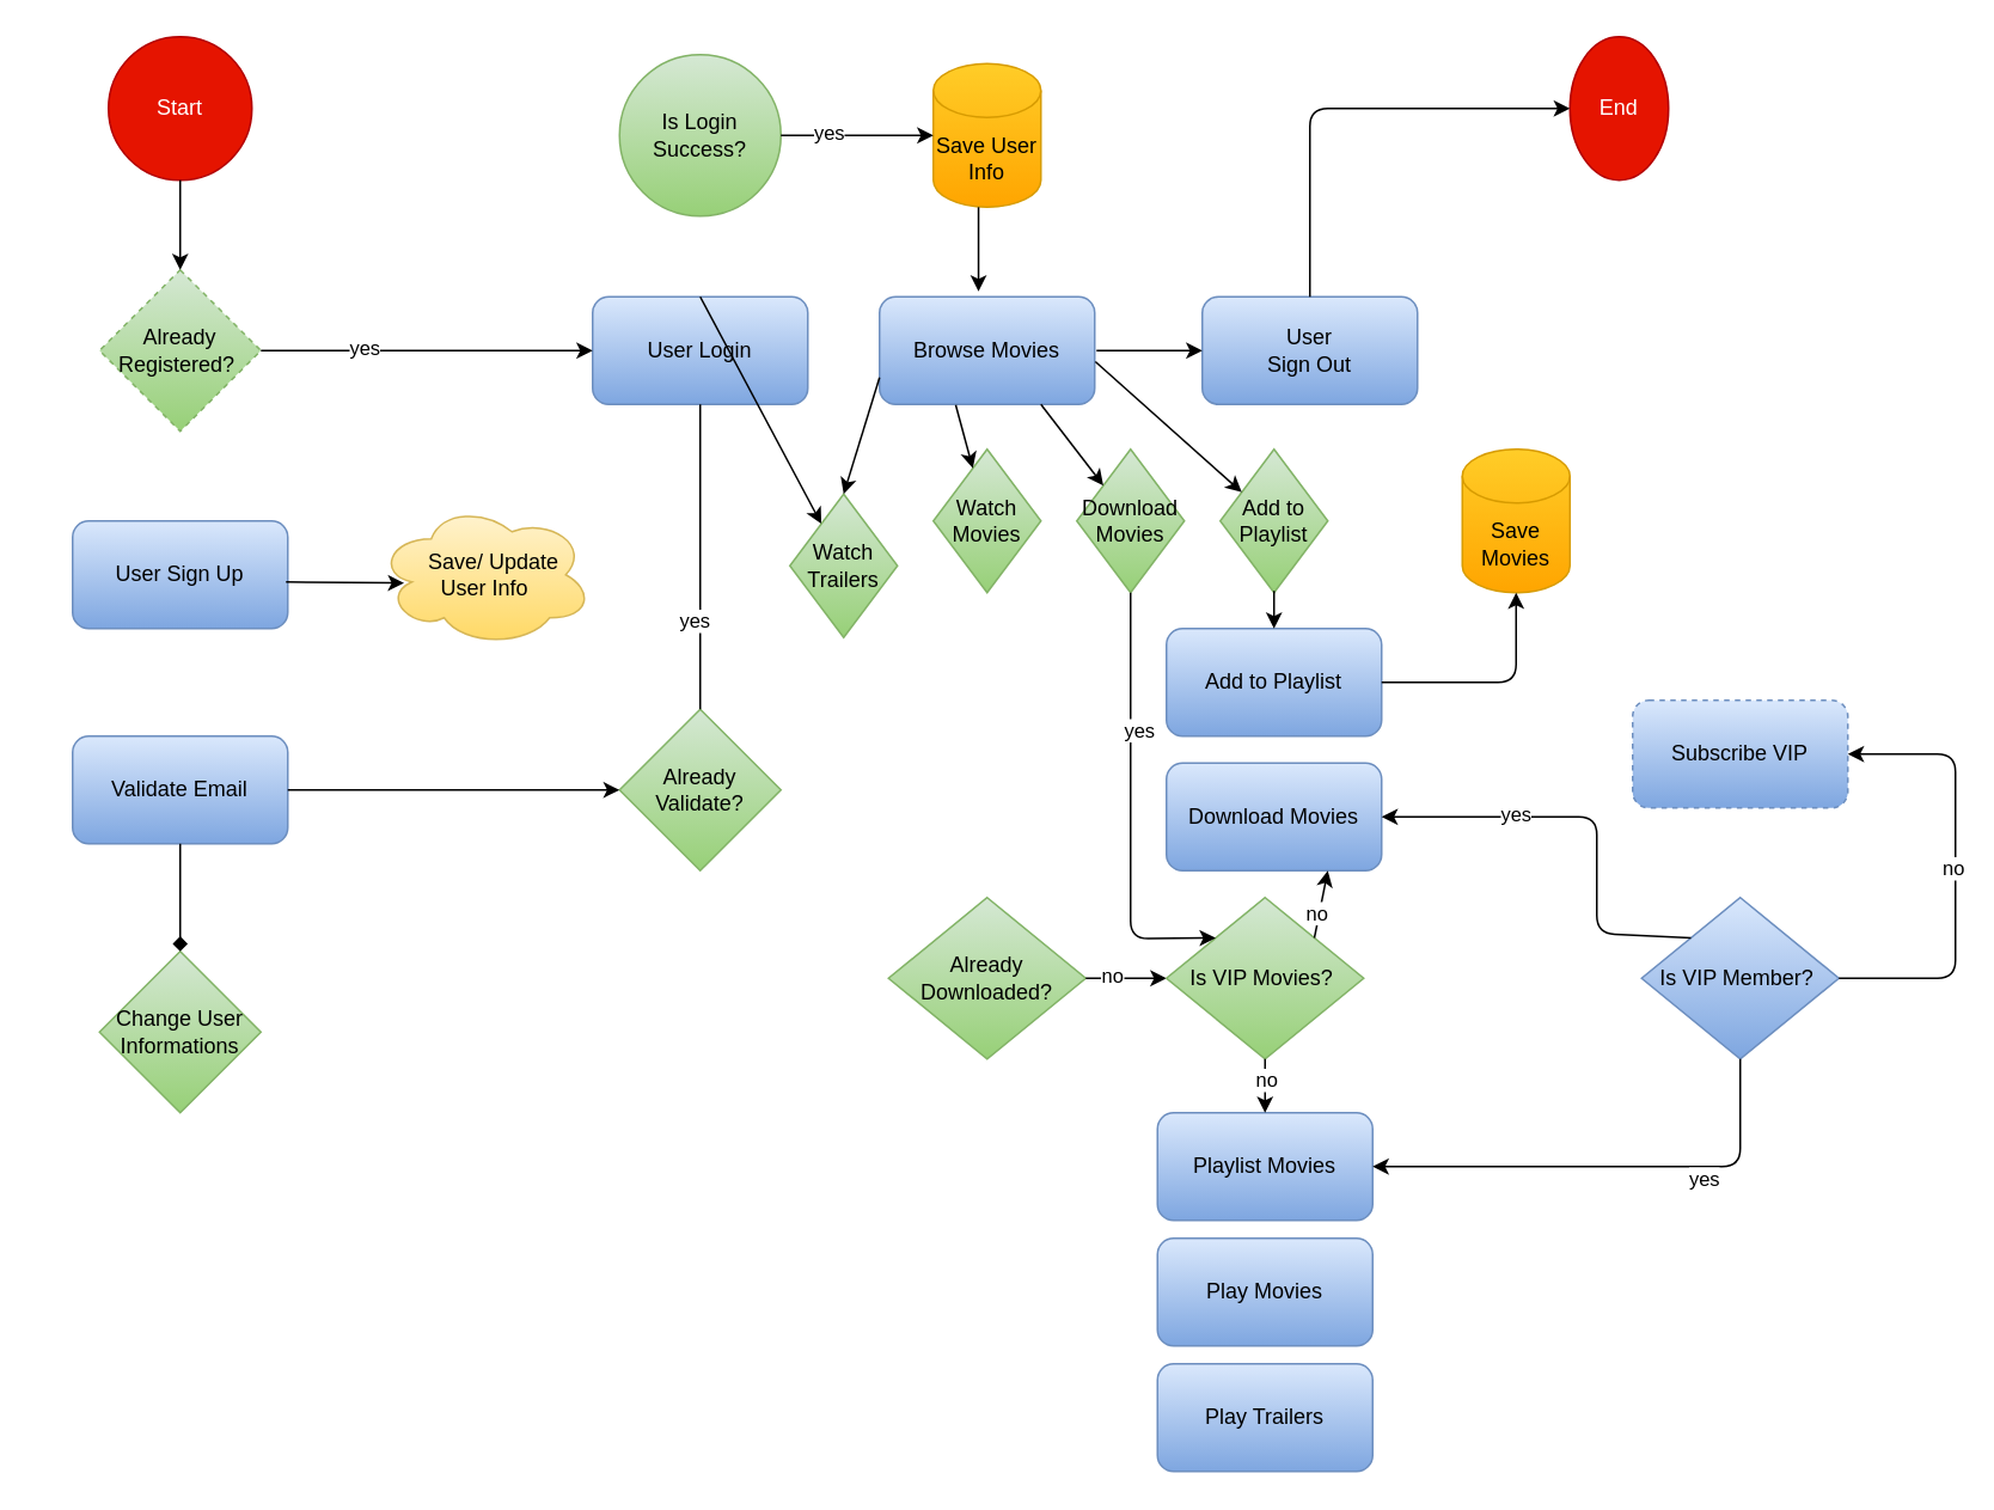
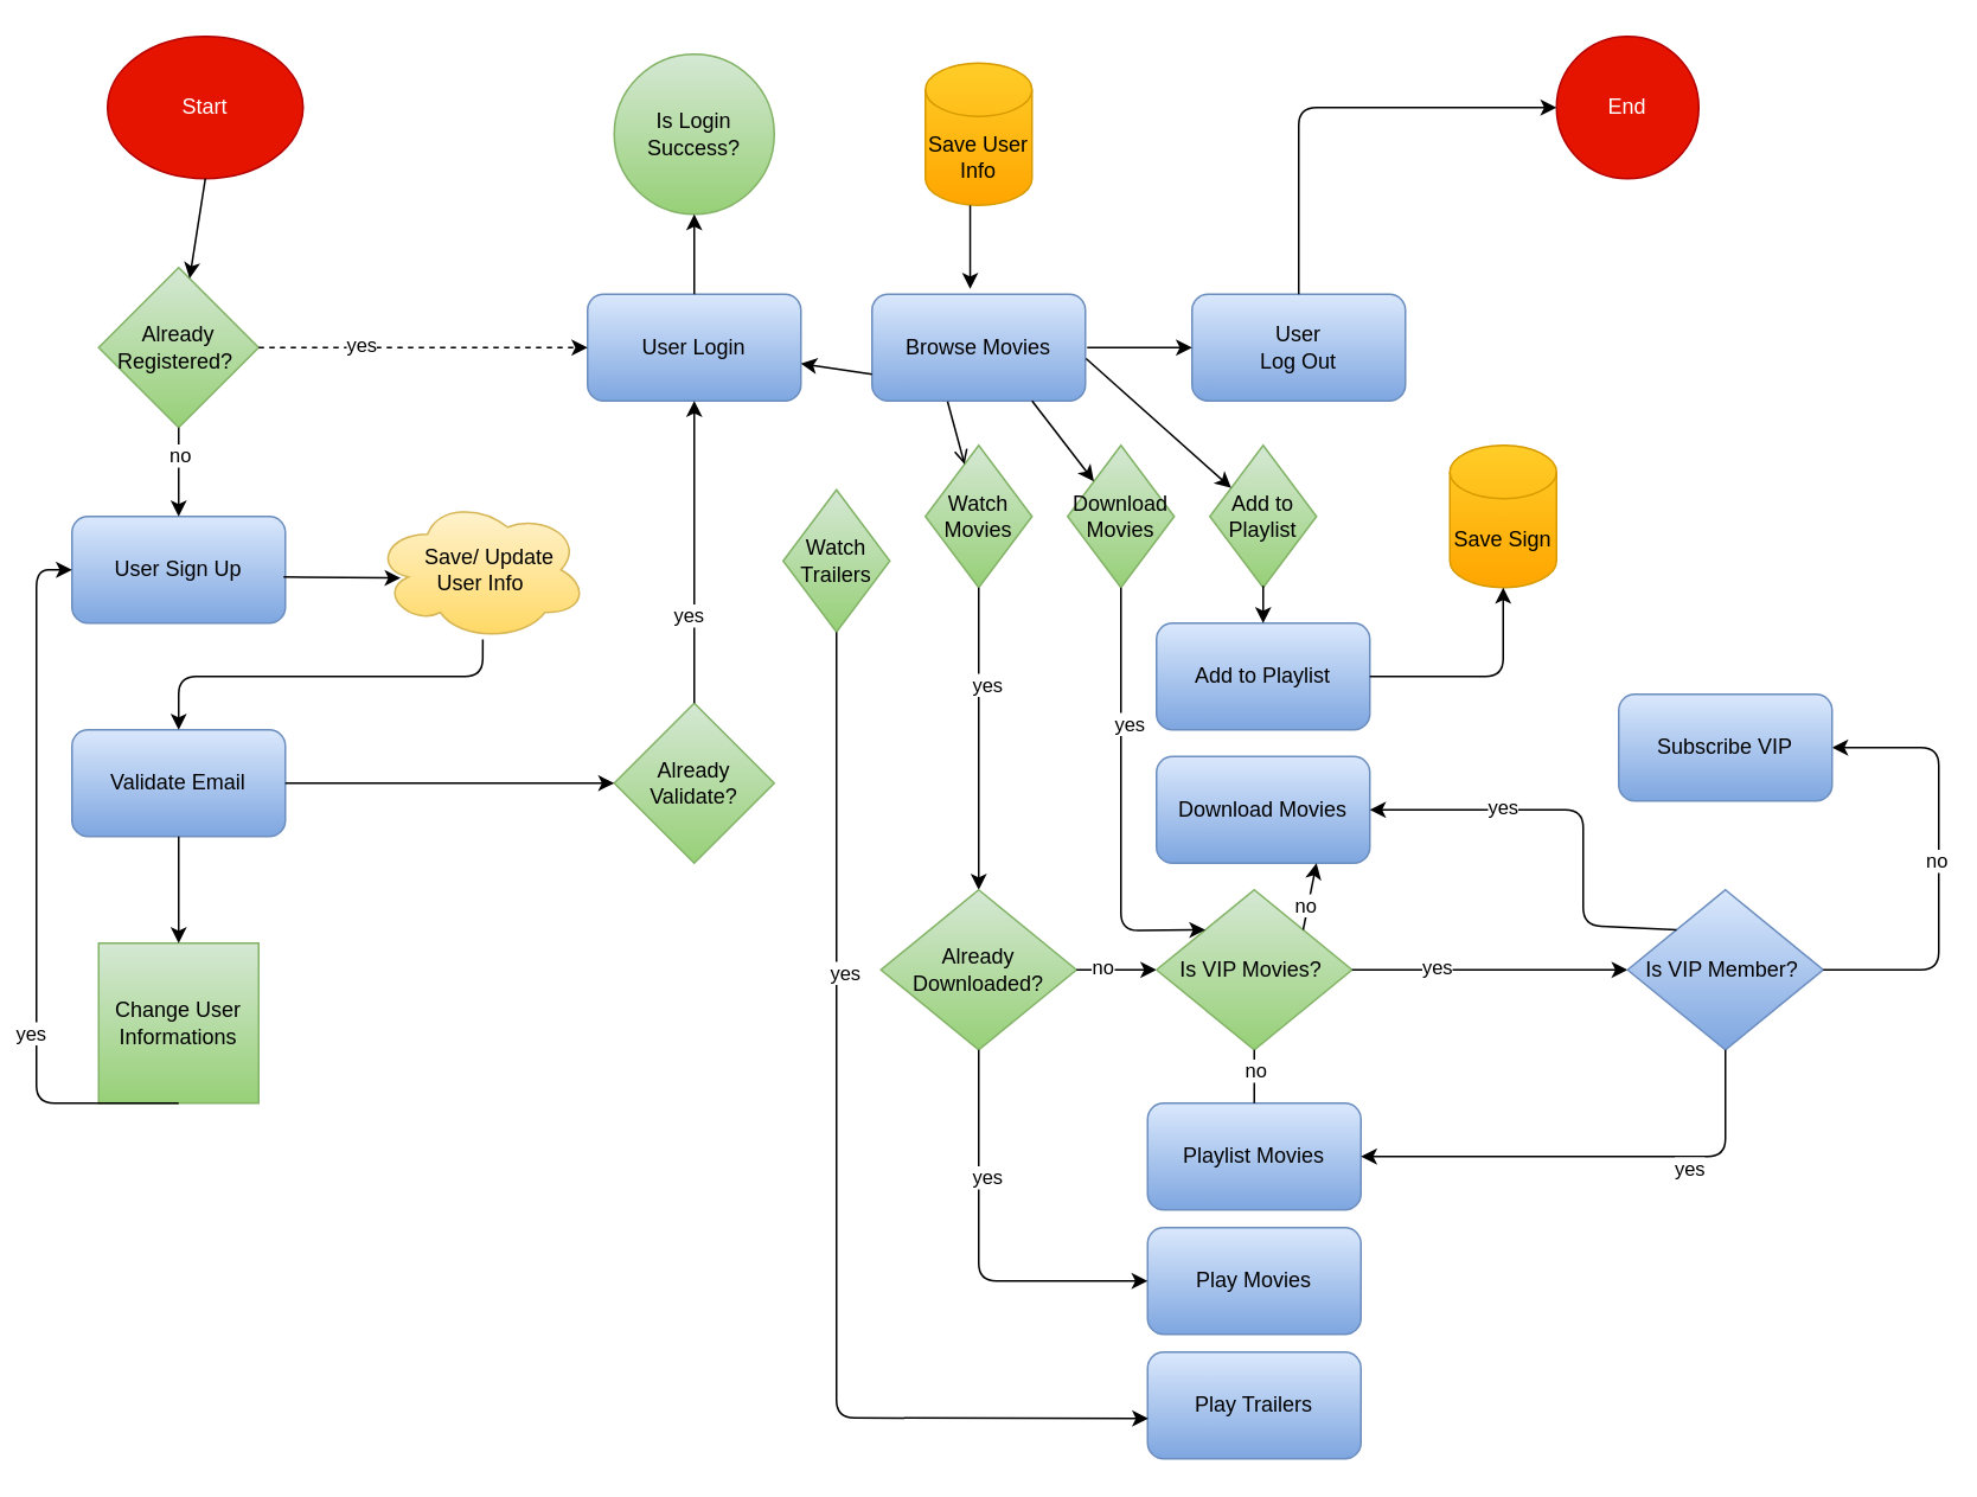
- <mxCell id="2" value="Start" style="ellipse;whiteSpace=wrap;html=1;aspect=fixed;fillColor=#e51400;strokeColor=#B20000;fontColor=#ffffff;" parent="1" vertex="1"><mxGeometry x="60" y="20" width="80" height="80" as="geometry" /></mxCell>
+ <mxCell id="2" value="Start" style="ellipse;whiteSpace=wrap;html=1;aspect=fixed;fillColor=#e51400;strokeColor=#B20000;fontColor=#ffffff;" parent="1" vertex="1"><mxGeometry x="60" y="20" width="110" height="80" as="geometry" /></mxCell>
- <mxCell id="74" value="End" style="ellipse;whiteSpace=wrap;html=1;aspect=fixed;fillColor=#e51400;strokeColor=#B20000;fontColor=#ffffff;" vertex="1" parent="1"><mxGeometry x="875" y="20" width="55" height="80" as="geometry" /></mxCell>
+ <mxCell id="74" value="End" style="ellipse;whiteSpace=wrap;html=1;aspect=fixed;fillColor=#e51400;strokeColor=#B20000;fontColor=#ffffff;" vertex="1" parent="1"><mxGeometry x="875" y="20" width="80" height="80" as="geometry" /></mxCell>
- <mxCell id="26" value="" style="endArrow=classic;html=1;exitX=1;exitY=0.5;exitDx=0;exitDy=0;entryX=0;entryY=0.5;entryDx=0;entryDy=0;entryPerimeter=0;" parent="1" source="24" target="5" edge="1"><mxGeometry width="50" height="50" relative="1" as="geometry"><mxPoint x="155" y="205" as="sourcePoint" /><mxPoint x="340" y="205" as="targetPoint" /></mxGeometry></mxCell>
- <mxCell id="27" value="yes" style="edgeLabel;html=1;align=center;verticalAlign=middle;resizable=0;points=[];" parent="26" vertex="1" connectable="0"><mxGeometry x="-0.388" y="4" relative="1" as="geometry"><mxPoint y="2" as="offset" /></mxGeometry></mxCell>
- <mxCell id="3" value="Already Registered?&amp;nbsp;" style="rhombus;whiteSpace=wrap;html=1;fillColor=#d5e8d4;strokeColor=#82b366;gradientColor=#97d077;dashed=1;" parent="1" vertex="1"><mxGeometry x="55" y="150" width="90" height="90" as="geometry" /></mxCell>
+ <mxCell id="3" value="Already Registered?&amp;nbsp;" style="rhombus;whiteSpace=wrap;html=1;fillColor=#d5e8d4;strokeColor=#82b366;gradientColor=#97d077;" parent="1" vertex="1"><mxGeometry x="55" y="150" width="90" height="90" as="geometry" /></mxCell>
- <mxCell id="8" value="" style="endArrow=classic;html=1;exitX=1;exitY=0.5;exitDx=0;exitDy=0;entryX=0;entryY=0.5;entryDx=0;entryDy=0;" parent="1" source="3" target="4" edge="1"><mxGeometry width="50" height="50" relative="1" as="geometry"><mxPoint x="250" y="320" as="sourcePoint" /><mxPoint x="300" y="270" as="targetPoint" /></mxGeometry></mxCell>
+ <mxCell id="8" value="" style="endArrow=classic;html=1;exitX=1;exitY=0.5;exitDx=0;exitDy=0;entryX=0;entryY=0.5;entryDx=0;entryDy=0;dashed=1;" parent="1" source="3" target="4" edge="1"><mxGeometry width="50" height="50" relative="1" as="geometry"><mxPoint x="250" y="320" as="sourcePoint" /><mxPoint x="300" y="270" as="targetPoint" /></mxGeometry></mxCell>
- <mxCell id="72" value="User &lt;br&gt;Sign Out" style="rounded=1;whiteSpace=wrap;html=1;fillColor=#dae8fc;strokeColor=#6c8ebf;gradientColor=#7ea6e0;" vertex="1" parent="1"><mxGeometry x="670" y="165" width="120" height="60" as="geometry" /></mxCell>
+ <mxCell id="72" value="User &lt;br&gt;Log Out" style="rounded=1;whiteSpace=wrap;html=1;fillColor=#dae8fc;strokeColor=#6c8ebf;gradientColor=#7ea6e0;" vertex="1" parent="1"><mxGeometry x="670" y="165" width="120" height="60" as="geometry" /></mxCell>
- <mxCell id="25" value="" style="endArrow=classic;html=1;exitX=0.5;exitY=0;exitDx=0;exitDy=0;" parent="1" source="4" target="31" edge="1"><mxGeometry width="50" height="50" relative="1" as="geometry"><mxPoint x="110" y="110" as="sourcePoint" /><mxPoint x="110" y="160" as="targetPoint" /></mxGeometry></mxCell>
+ <mxCell id="25" value="" style="endArrow=classic;html=1;exitX=0.5;exitY=0;exitDx=0;exitDy=0;entryX=0.5;entryY=1;entryDx=0;entryDy=0;" parent="1" source="4" target="24" edge="1"><mxGeometry width="50" height="50" relative="1" as="geometry"><mxPoint x="110" y="110" as="sourcePoint" /><mxPoint x="110" y="160" as="targetPoint" /></mxGeometry></mxCell>
- <mxCell id="22" value="" style="endArrow=none;html=1;exitX=0.5;exitY=0;exitDx=0;exitDy=0;" parent="1" source="14" target="4" edge="1"><mxGeometry width="50" height="50" relative="1" as="geometry"><mxPoint x="155" y="205" as="sourcePoint" /><mxPoint x="390" y="230" as="targetPoint" /></mxGeometry></mxCell>
+ <mxCell id="22" value="" style="endArrow=classic;html=1;exitX=0.5;exitY=0;exitDx=0;exitDy=0;" parent="1" source="14" target="4" edge="1"><mxGeometry width="50" height="50" relative="1" as="geometry"><mxPoint x="155" y="205" as="sourcePoint" /><mxPoint x="390" y="230" as="targetPoint" /></mxGeometry></mxCell>
- <mxCell id="42" value="" style="endArrow=classic;html=1;exitX=0;exitY=0.75;exitDx=0;exitDy=0;entryX=0.5;entryY=0;entryDx=0;entryDy=0;" parent="1" source="28" target="31" edge="1"><mxGeometry width="50" height="50" relative="1" as="geometry"><mxPoint x="400" y="175" as="sourcePoint" /><mxPoint x="400" y="130" as="targetPoint" /></mxGeometry></mxCell>
+ <mxCell id="42" value="" style="endArrow=classic;html=1;exitX=0;exitY=0.75;exitDx=0;exitDy=0;" parent="1" source="28" target="4" edge="1"><mxGeometry width="50" height="50" relative="1" as="geometry"><mxPoint x="400" y="175" as="sourcePoint" /><mxPoint x="400" y="130" as="targetPoint" /></mxGeometry></mxCell>
- <mxCell id="43" value="" style="endArrow=classic;html=1;exitX=0.354;exitY=1.005;exitDx=0;exitDy=0;exitPerimeter=0;" parent="1" source="28" target="34" edge="1"><mxGeometry width="50" height="50" relative="1" as="geometry"><mxPoint x="500" y="220" as="sourcePoint" /><mxPoint x="480" y="260" as="targetPoint" /></mxGeometry></mxCell>
+ <mxCell id="43" value="" style="endArrow=open;html=1;exitX=0.354;exitY=1.005;exitDx=0;exitDy=0;exitPerimeter=0;" parent="1" source="28" target="34" edge="1"><mxGeometry width="50" height="50" relative="1" as="geometry"><mxPoint x="500" y="220" as="sourcePoint" /><mxPoint x="480" y="260" as="targetPoint" /></mxGeometry></mxCell>
+ <mxCell id="10" value="" style="endArrow=classic;html=1;exitX=0.5;exitY=1;exitDx=0;exitDy=0;" parent="1" source="3" target="6" edge="1"><mxGeometry width="50" height="50" relative="1" as="geometry"><mxPoint x="125" y="205" as="sourcePoint" /><mxPoint x="210" y="205" as="targetPoint" /></mxGeometry></mxCell>
+ <mxCell id="11" value="no" style="edgeLabel;html=1;align=center;verticalAlign=middle;resizable=0;points=[];" parent="10" vertex="1" connectable="0"><mxGeometry x="-0.388" y="4" relative="1" as="geometry"><mxPoint x="-4" as="offset" /></mxGeometry></mxCell>
- <mxCell id="44" value="Save Movies" style="shape=cylinder3;whiteSpace=wrap;html=1;boundedLbl=1;backgroundOutline=1;size=15;gradientColor=#ffa500;fillColor=#ffcd28;strokeColor=#d79b00;" parent="1" vertex="1"><mxGeometry x="815" y="250" width="60" height="80" as="geometry" /></mxCell>
+ <mxCell id="44" value="Save Sign" style="shape=cylinder3;whiteSpace=wrap;html=1;boundedLbl=1;backgroundOutline=1;size=15;gradientColor=#ffa500;fillColor=#ffcd28;strokeColor=#d79b00;" parent="1" vertex="1"><mxGeometry x="815" y="250" width="60" height="80" as="geometry" /></mxCell>
+ <mxCell id="13" value="" style="endArrow=classic;html=1;exitX=0.509;exitY=0.989;exitDx=0;exitDy=0;entryX=0.5;entryY=0;entryDx=0;entryDy=0;exitPerimeter=0;" parent="1" source="15" target="12" edge="1"><mxGeometry width="50" height="50" relative="1" as="geometry"><mxPoint x="120" y="375" as="sourcePoint" /><mxPoint x="120" y="425" as="targetPoint" /><Array as="points"><mxPoint x="271" y="380" /><mxPoint x="100" y="380" /></Array></mxGeometry></mxCell>
+ <mxCell id="38" value="" style="endArrow=classic;html=1;exitX=0.5;exitY=1;exitDx=0;exitDy=0;" parent="1" source="34" target="46" edge="1"><mxGeometry width="50" height="50" relative="1" as="geometry"><mxPoint x="480" y="340" as="sourcePoint" /><mxPoint x="550" y="480" as="targetPoint" /><Array as="points" /></mxGeometry></mxCell>
+ <mxCell id="39" value="yes" style="edgeLabel;html=1;align=center;verticalAlign=middle;resizable=0;points=[];" parent="38" vertex="1" connectable="0"><mxGeometry x="-0.388" y="4" relative="1" as="geometry"><mxPoint y="2" as="offset" /></mxGeometry></mxCell>
- <mxCell id="62" value="Subscribe VIP" style="rounded=1;whiteSpace=wrap;html=1;fillColor=#dae8fc;strokeColor=#6c8ebf;gradientColor=#7ea6e0;dashed=1;" parent="1" vertex="1"><mxGeometry x="910" y="390" width="120" height="60" as="geometry" /></mxCell>
+ <mxCell id="62" value="Subscribe VIP" style="rounded=1;whiteSpace=wrap;html=1;fillColor=#dae8fc;strokeColor=#6c8ebf;gradientColor=#7ea6e0;" parent="1" vertex="1"><mxGeometry x="910" y="390" width="120" height="60" as="geometry" /></mxCell>
+ <mxCell id="18" value="" style="endArrow=classic;html=1;exitX=0.5;exitY=1;exitDx=0;exitDy=0;entryX=0;entryY=0.5;entryDx=0;entryDy=0;" parent="1" source="17" target="6" edge="1"><mxGeometry width="50" height="50" relative="1" as="geometry"><mxPoint x="155" y="205" as="sourcePoint" /><mxPoint x="340" y="205" as="targetPoint" /><Array as="points"><mxPoint x="20" y="620" /><mxPoint x="20" y="575" /><mxPoint x="20" y="320" /></Array></mxGeometry></mxCell>
+ <mxCell id="19" value="yes" style="edgeLabel;html=1;align=center;verticalAlign=middle;resizable=0;points=[];" parent="18" vertex="1" connectable="0"><mxGeometry x="-0.388" y="4" relative="1" as="geometry"><mxPoint y="2" as="offset" /></mxGeometry></mxCell>
- <mxCell id="20" value="" style="endArrow=diamond;html=1;exitX=0.5;exitY=1;exitDx=0;exitDy=0;" parent="1" source="12" target="17" edge="1"><mxGeometry width="50" height="50" relative="1" as="geometry"><mxPoint x="110" y="110" as="sourcePoint" /><mxPoint x="110" y="160" as="targetPoint" /></mxGeometry></mxCell>
+ <mxCell id="20" value="" style="endArrow=classic;html=1;exitX=0.5;exitY=1;exitDx=0;exitDy=0;" parent="1" source="12" target="17" edge="1"><mxGeometry width="50" height="50" relative="1" as="geometry"><mxPoint x="110" y="110" as="sourcePoint" /><mxPoint x="110" y="160" as="targetPoint" /></mxGeometry></mxCell>
+ <mxCell id="55" value="" style="endArrow=classic;html=1;entryX=0;entryY=0.5;entryDx=0;entryDy=0;" parent="1" source="52" target="57" edge="1"><mxGeometry width="50" height="50" relative="1" as="geometry"><mxPoint x="700" y="340" as="sourcePoint" /><mxPoint x="790" y="570" as="targetPoint" /></mxGeometry></mxCell>
+ <mxCell id="56" value="yes" style="edgeLabel;html=1;align=center;verticalAlign=middle;resizable=0;points=[];" parent="55" vertex="1" connectable="0"><mxGeometry x="-0.388" y="4" relative="1" as="geometry"><mxPoint y="2" as="offset" /></mxGeometry></mxCell>
- <mxCell id="17" value="Change User Informations" style="rhombus;whiteSpace=wrap;html=1;fillColor=#d5e8d4;strokeColor=#82b366;gradientColor=#97d077;" parent="1" vertex="1"><mxGeometry x="55" y="530" width="90" height="90" as="geometry" /></mxCell>
+ <mxCell id="17" value="Change User Informations" style="whiteSpace=wrap;html=1;fillColor=#d5e8d4;strokeColor=#82b366;gradientColor=#97d077;rounded=0;" parent="1" vertex="1"><mxGeometry x="55" y="530" width="90" height="90" as="geometry" /></mxCell>
- <mxCell id="53" value="" style="endArrow=classic;html=1;exitX=0.5;exitY=1;exitDx=0;exitDy=0;entryX=0.5;entryY=0;entryDx=0;entryDy=0;" parent="1" source="52" edge="1" target="47"><mxGeometry width="50" height="50" relative="1" as="geometry"><mxPoint x="594.875" y="552.375" as="sourcePoint" /><mxPoint x="690" y="650" as="targetPoint" /><Array as="points" /></mxGeometry></mxCell>
+ <mxCell id="53" value="" style="endArrow=none;html=1;exitX=0.5;exitY=1;exitDx=0;exitDy=0;entryX=0.5;entryY=0;entryDx=0;entryDy=0;" parent="1" source="52" edge="1" target="47"><mxGeometry width="50" height="50" relative="1" as="geometry"><mxPoint x="594.875" y="552.375" as="sourcePoint" /><mxPoint x="690" y="650" as="targetPoint" /><Array as="points" /></mxGeometry></mxCell>
+ <mxCell id="32" value="" style="endArrow=classic;html=1;exitX=0.5;exitY=1;exitDx=0;exitDy=0;entryX=0.003;entryY=0.623;entryDx=0;entryDy=0;entryPerimeter=0;" parent="1" source="31" target="30" edge="1"><mxGeometry width="50" height="50" relative="1" as="geometry"><mxPoint x="400" y="405" as="sourcePoint" /><mxPoint x="400" y="235" as="targetPoint" /><Array as="points"><mxPoint x="470" y="447" /><mxPoint x="470" y="637" /><mxPoint x="470" y="797" /></Array></mxGeometry></mxCell>
+ <mxCell id="33" value="yes" style="edgeLabel;html=1;align=center;verticalAlign=middle;resizable=0;points=[];" parent="32" vertex="1" connectable="0"><mxGeometry x="-0.388" y="4" relative="1" as="geometry"><mxPoint y="2" as="offset" /></mxGeometry></mxCell>
+ <mxCell id="48" value="" style="endArrow=classic;html=1;exitX=0.5;exitY=1;exitDx=0;exitDy=0;entryX=0;entryY=0.5;entryDx=0;entryDy=0;" parent="1" source="46" target="37" edge="1"><mxGeometry width="50" height="50" relative="1" as="geometry"><mxPoint x="560" y="340" as="sourcePoint" /><mxPoint x="555" y="495" as="targetPoint" /><Array as="points"><mxPoint x="550" y="720" /></Array></mxGeometry></mxCell>
+ <mxCell id="49" value="yes" style="edgeLabel;html=1;align=center;verticalAlign=middle;resizable=0;points=[];" parent="48" vertex="1" connectable="0"><mxGeometry x="-0.388" y="4" relative="1" as="geometry"><mxPoint y="2" as="offset" /></mxGeometry></mxCell>
